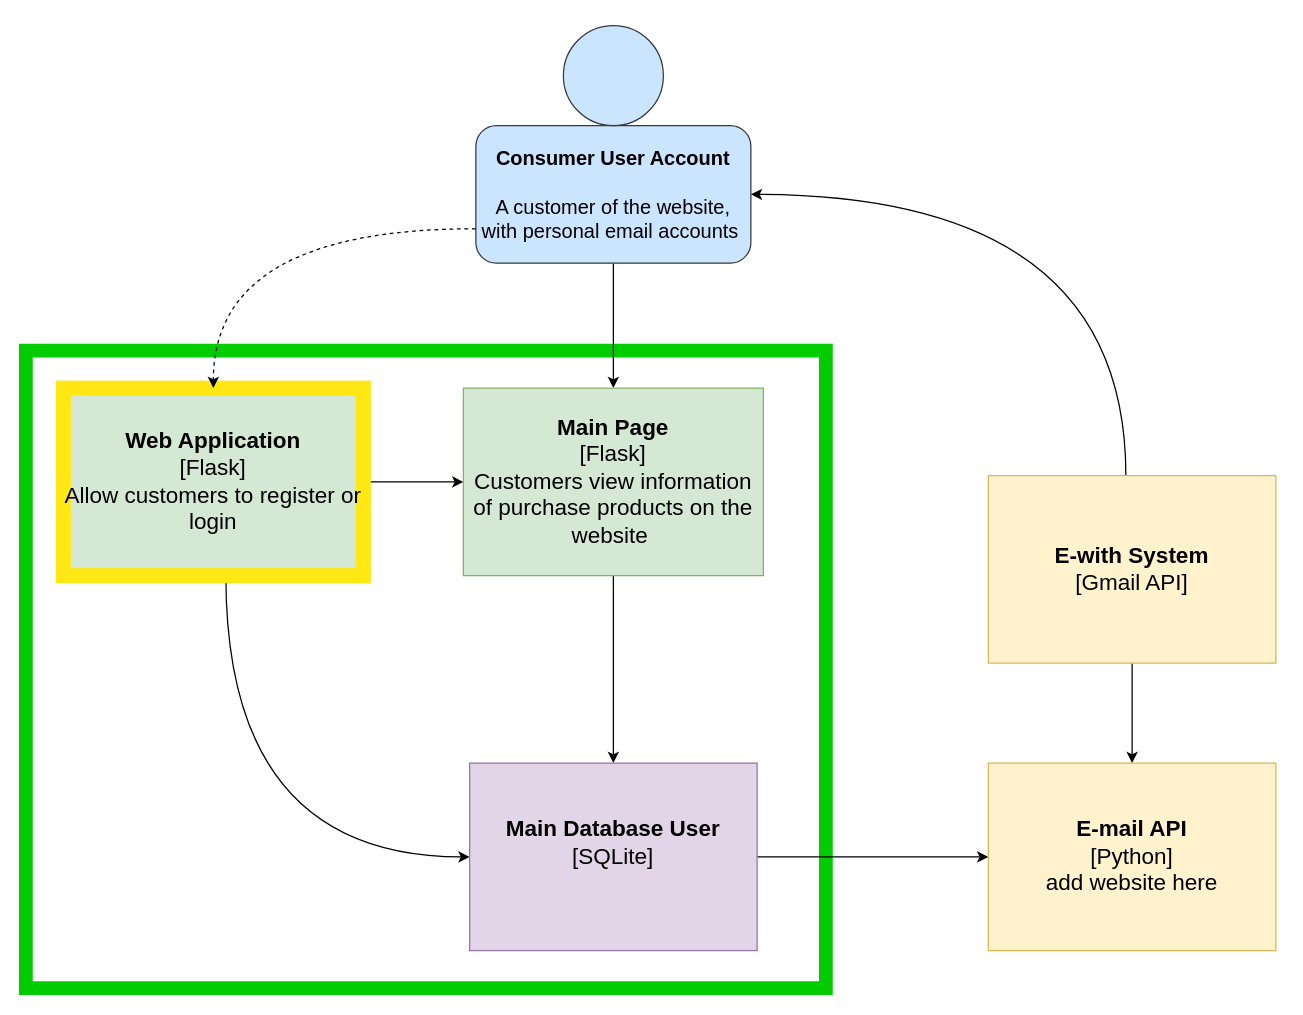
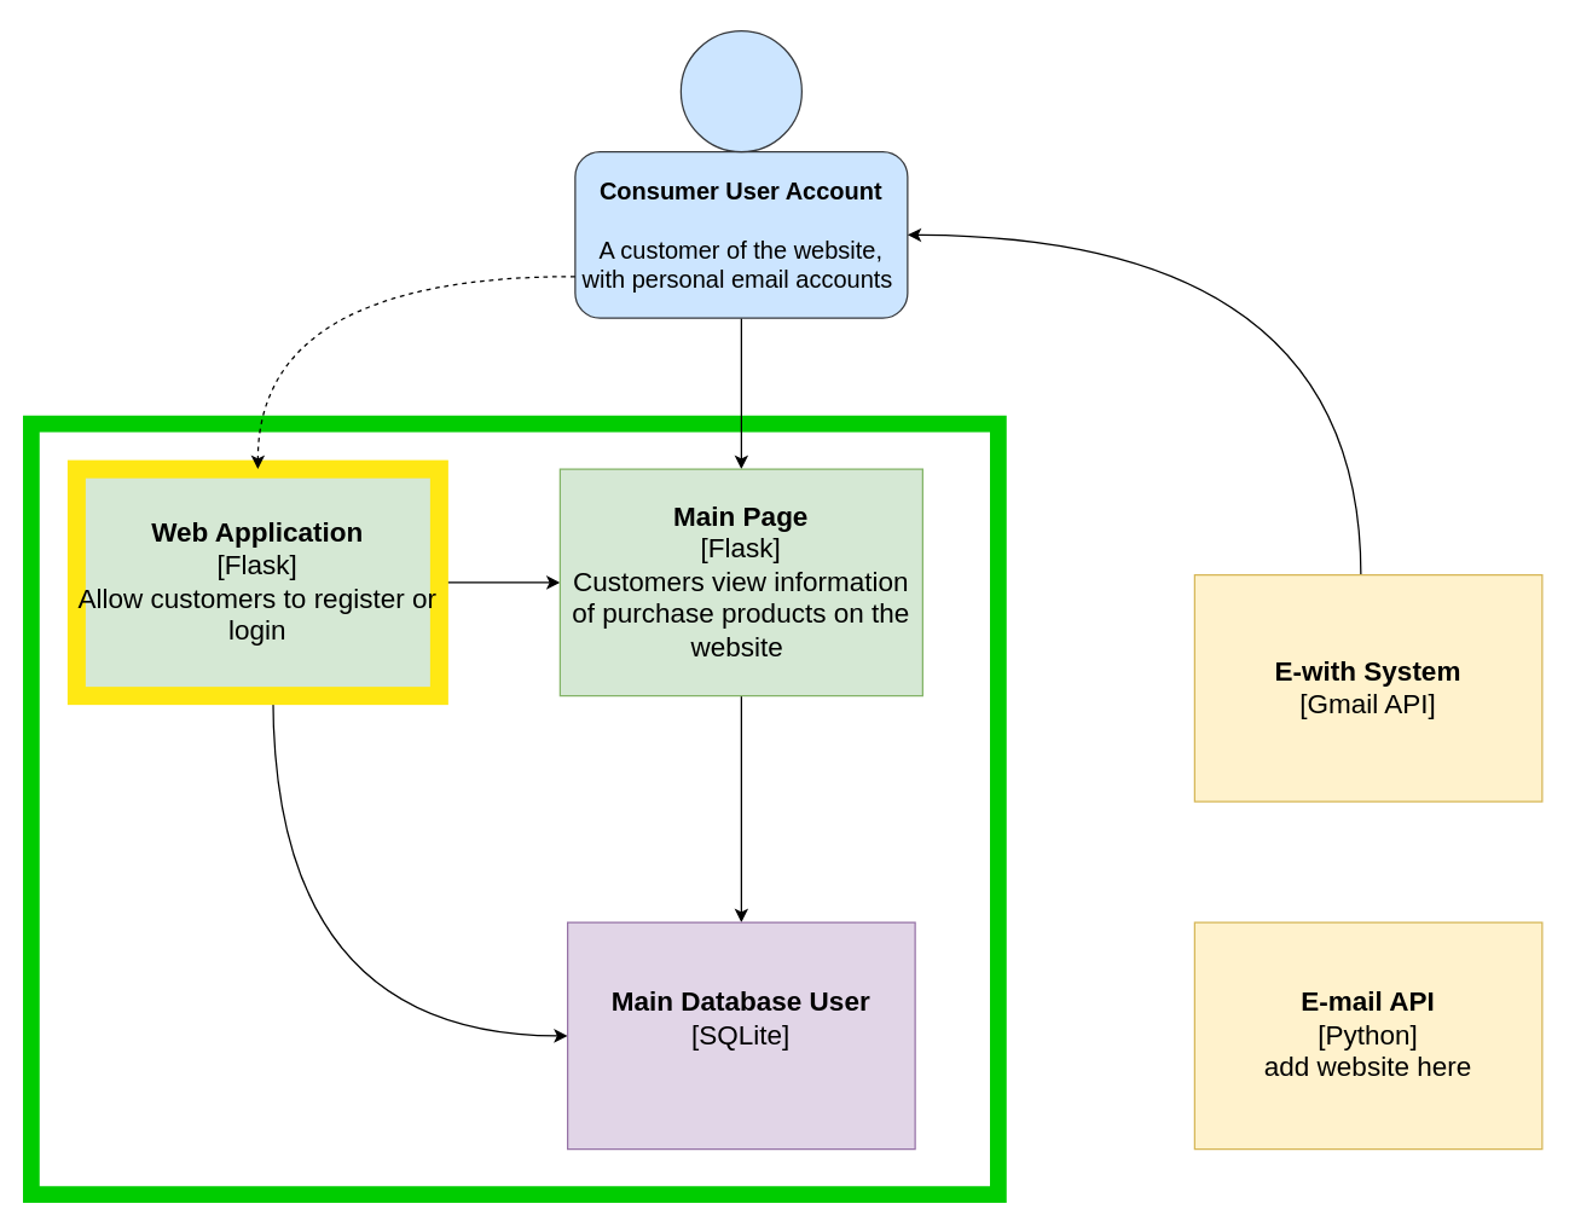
- <mxCell id="14" value="" style="edgeStyle=orthogonalEdgeStyle;curved=1;orthogonalLoop=1;jettySize=auto;html=1;startArrow=none;startFill=0;endArrow=classic;endFill=1;" parent="1" source="15" target="16" edge="1"><mxGeometry relative="1" as="geometry" /></mxCell>
- <mxCell id="11" style="edgeStyle=orthogonalEdgeStyle;curved=1;orthogonalLoop=1;jettySize=auto;html=1;exitX=1;exitY=0.5;exitDx=0;exitDy=0;entryX=0;entryY=0.5;entryDx=0;entryDy=0;startArrow=none;startFill=0;endArrow=classic;endFill=1;" parent="1" source="12" target="16" edge="1"><mxGeometry relative="1" as="geometry" /></mxCell>
